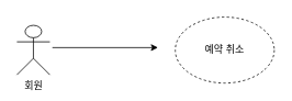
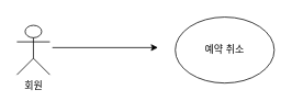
- <mxCell id="3" value="예약 취소" style="ellipse;whiteSpace=wrap;html=1;dashed=1;" vertex="1" parent="1"><mxGeometry x="212" y="20" width="120" height="80" as="geometry" /></mxCell>
+ <mxCell id="3" value="예약 취소" style="ellipse;whiteSpace=wrap;html=1;" vertex="1" parent="1"><mxGeometry x="212" y="20" width="120" height="80" as="geometry" /></mxCell>
